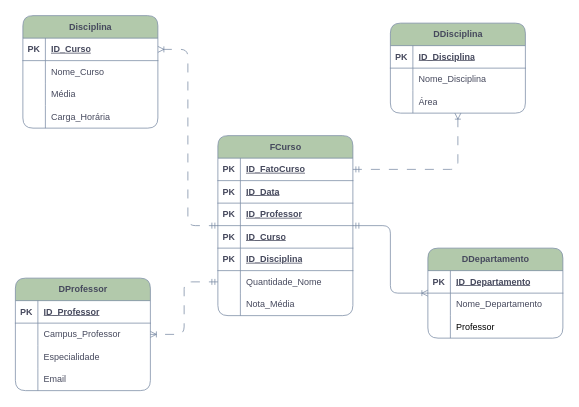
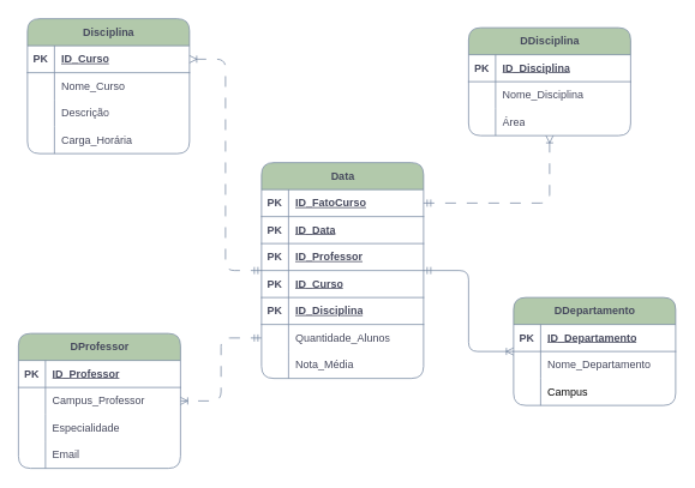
- <mxCell id="11" value="Média" style="shape=partialRectangle;connectable=0;fillColor=none;top=0;left=0;bottom=0;right=0;align=left;spacingLeft=6;overflow=hidden;whiteSpace=wrap;html=1;rounded=1;labelBackgroundColor=none;strokeColor=#788AA3;fontColor=#46495D;" vertex="1" parent="9"><mxGeometry x="30" width="150" height="30" as="geometry"><mxRectangle width="150" height="30" as="alternateBounds" /></mxGeometry></mxCell>
+ <mxCell id="11" value="Descrição" style="shape=partialRectangle;connectable=0;fillColor=none;top=0;left=0;bottom=0;right=0;align=left;spacingLeft=6;overflow=hidden;whiteSpace=wrap;html=1;rounded=1;labelBackgroundColor=none;strokeColor=#788AA3;fontColor=#46495D;" vertex="1" parent="9"><mxGeometry x="30" width="150" height="30" as="geometry"><mxRectangle width="150" height="30" as="alternateBounds" /></mxGeometry></mxCell>
- <mxCell id="50" value="FCurso" style="shape=table;startSize=30;container=1;collapsible=1;childLayout=tableLayout;fixedRows=1;rowLines=0;fontStyle=1;align=center;resizeLast=1;html=1;rounded=1;labelBackgroundColor=none;fillColor=#B2C9AB;strokeColor=#788AA3;fontColor=#46495D;" vertex="1" parent="1"><mxGeometry x="290" y="180" width="180" height="240" as="geometry" /></mxCell>
+ <mxCell id="50" value="Data" style="shape=table;startSize=30;container=1;collapsible=1;childLayout=tableLayout;fixedRows=1;rowLines=0;fontStyle=1;align=center;resizeLast=1;html=1;rounded=1;labelBackgroundColor=none;fillColor=#B2C9AB;strokeColor=#788AA3;fontColor=#46495D;" vertex="1" parent="1"><mxGeometry x="290" y="180" width="180" height="240" as="geometry" /></mxCell>
- <mxCell id="68" value="Quantidade_Nome" style="shape=partialRectangle;connectable=0;fillColor=none;top=0;left=0;bottom=0;right=0;align=left;spacingLeft=6;overflow=hidden;whiteSpace=wrap;html=1;rounded=1;labelBackgroundColor=none;strokeColor=#788AA3;fontColor=#46495D;" vertex="1" parent="66"><mxGeometry x="30" width="150" height="30" as="geometry"><mxRectangle width="150" height="30" as="alternateBounds" /></mxGeometry></mxCell>
+ <mxCell id="68" value="Quantidade_Alunos" style="shape=partialRectangle;connectable=0;fillColor=none;top=0;left=0;bottom=0;right=0;align=left;spacingLeft=6;overflow=hidden;whiteSpace=wrap;html=1;rounded=1;labelBackgroundColor=none;strokeColor=#788AA3;fontColor=#46495D;" vertex="1" parent="66"><mxGeometry x="30" width="150" height="30" as="geometry"><mxRectangle width="150" height="30" as="alternateBounds" /></mxGeometry></mxCell>
- <mxCell id="47" value="Professor" style="shape=partialRectangle;connectable=0;fillColor=none;top=0;left=0;bottom=0;right=0;align=left;spacingLeft=6;overflow=hidden;" vertex="1" parent="45"><mxGeometry x="30" width="150" height="30" as="geometry"><mxRectangle width="150" height="30" as="alternateBounds" /></mxGeometry></mxCell>
+ <mxCell id="47" value="Campus" style="shape=partialRectangle;connectable=0;fillColor=none;top=0;left=0;bottom=0;right=0;align=left;spacingLeft=6;overflow=hidden;" vertex="1" parent="45"><mxGeometry x="30" width="150" height="30" as="geometry"><mxRectangle width="150" height="30" as="alternateBounds" /></mxGeometry></mxCell>
